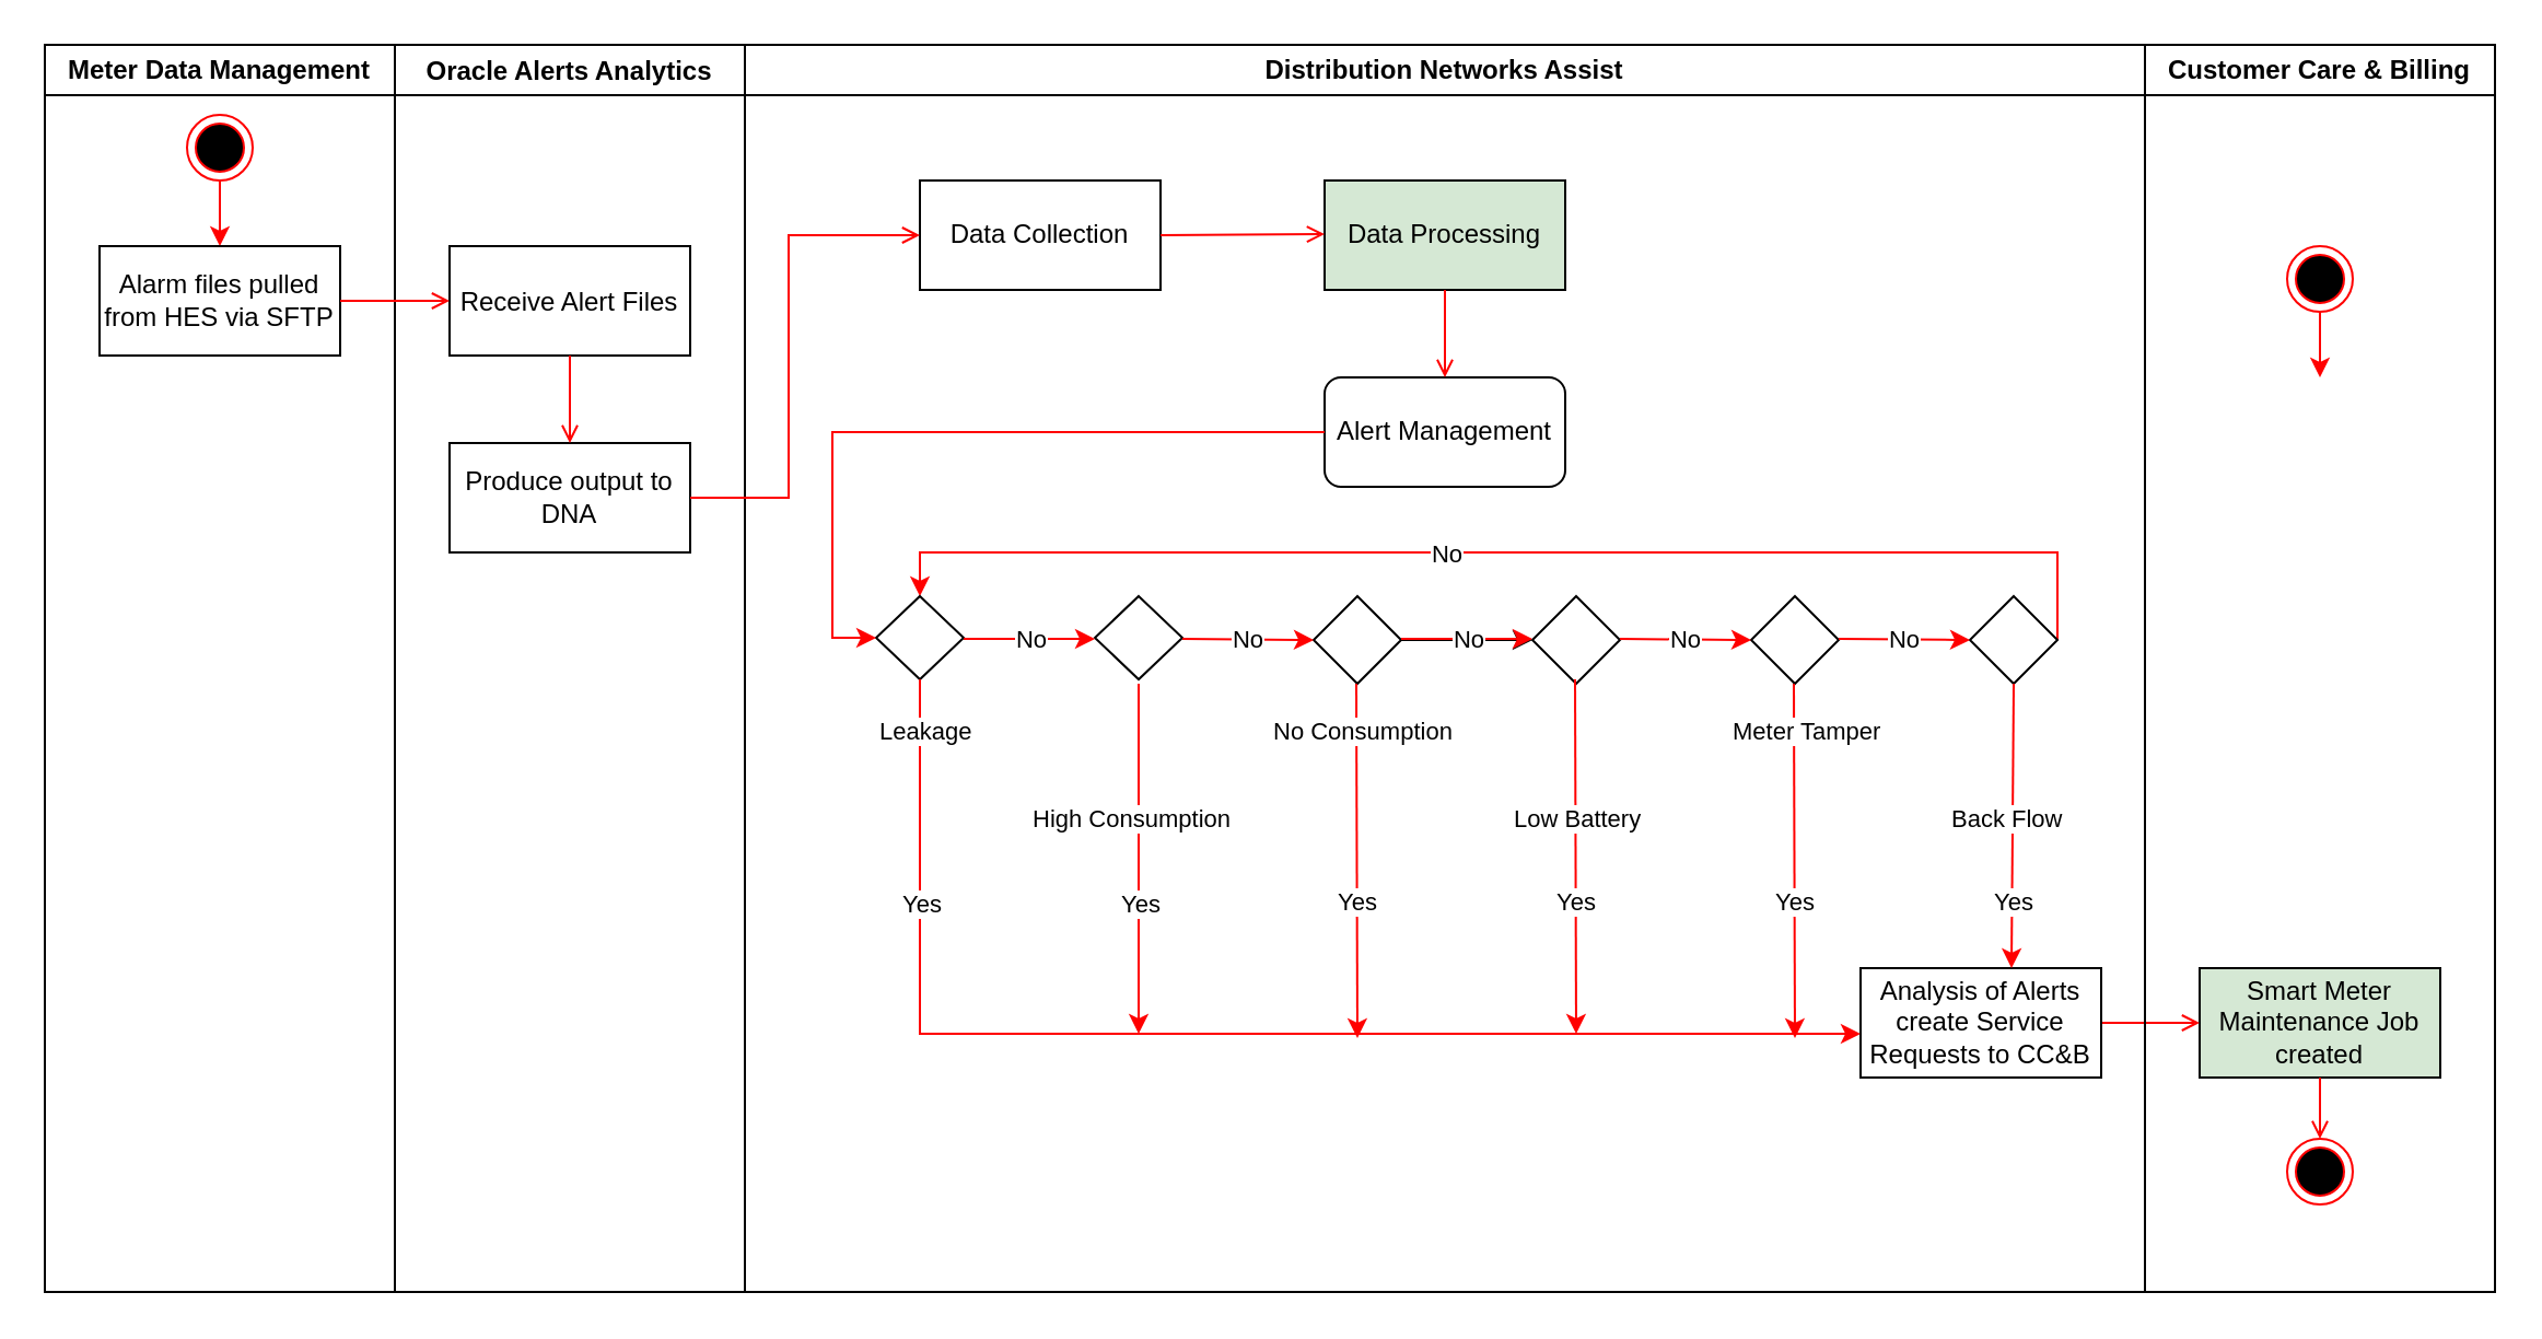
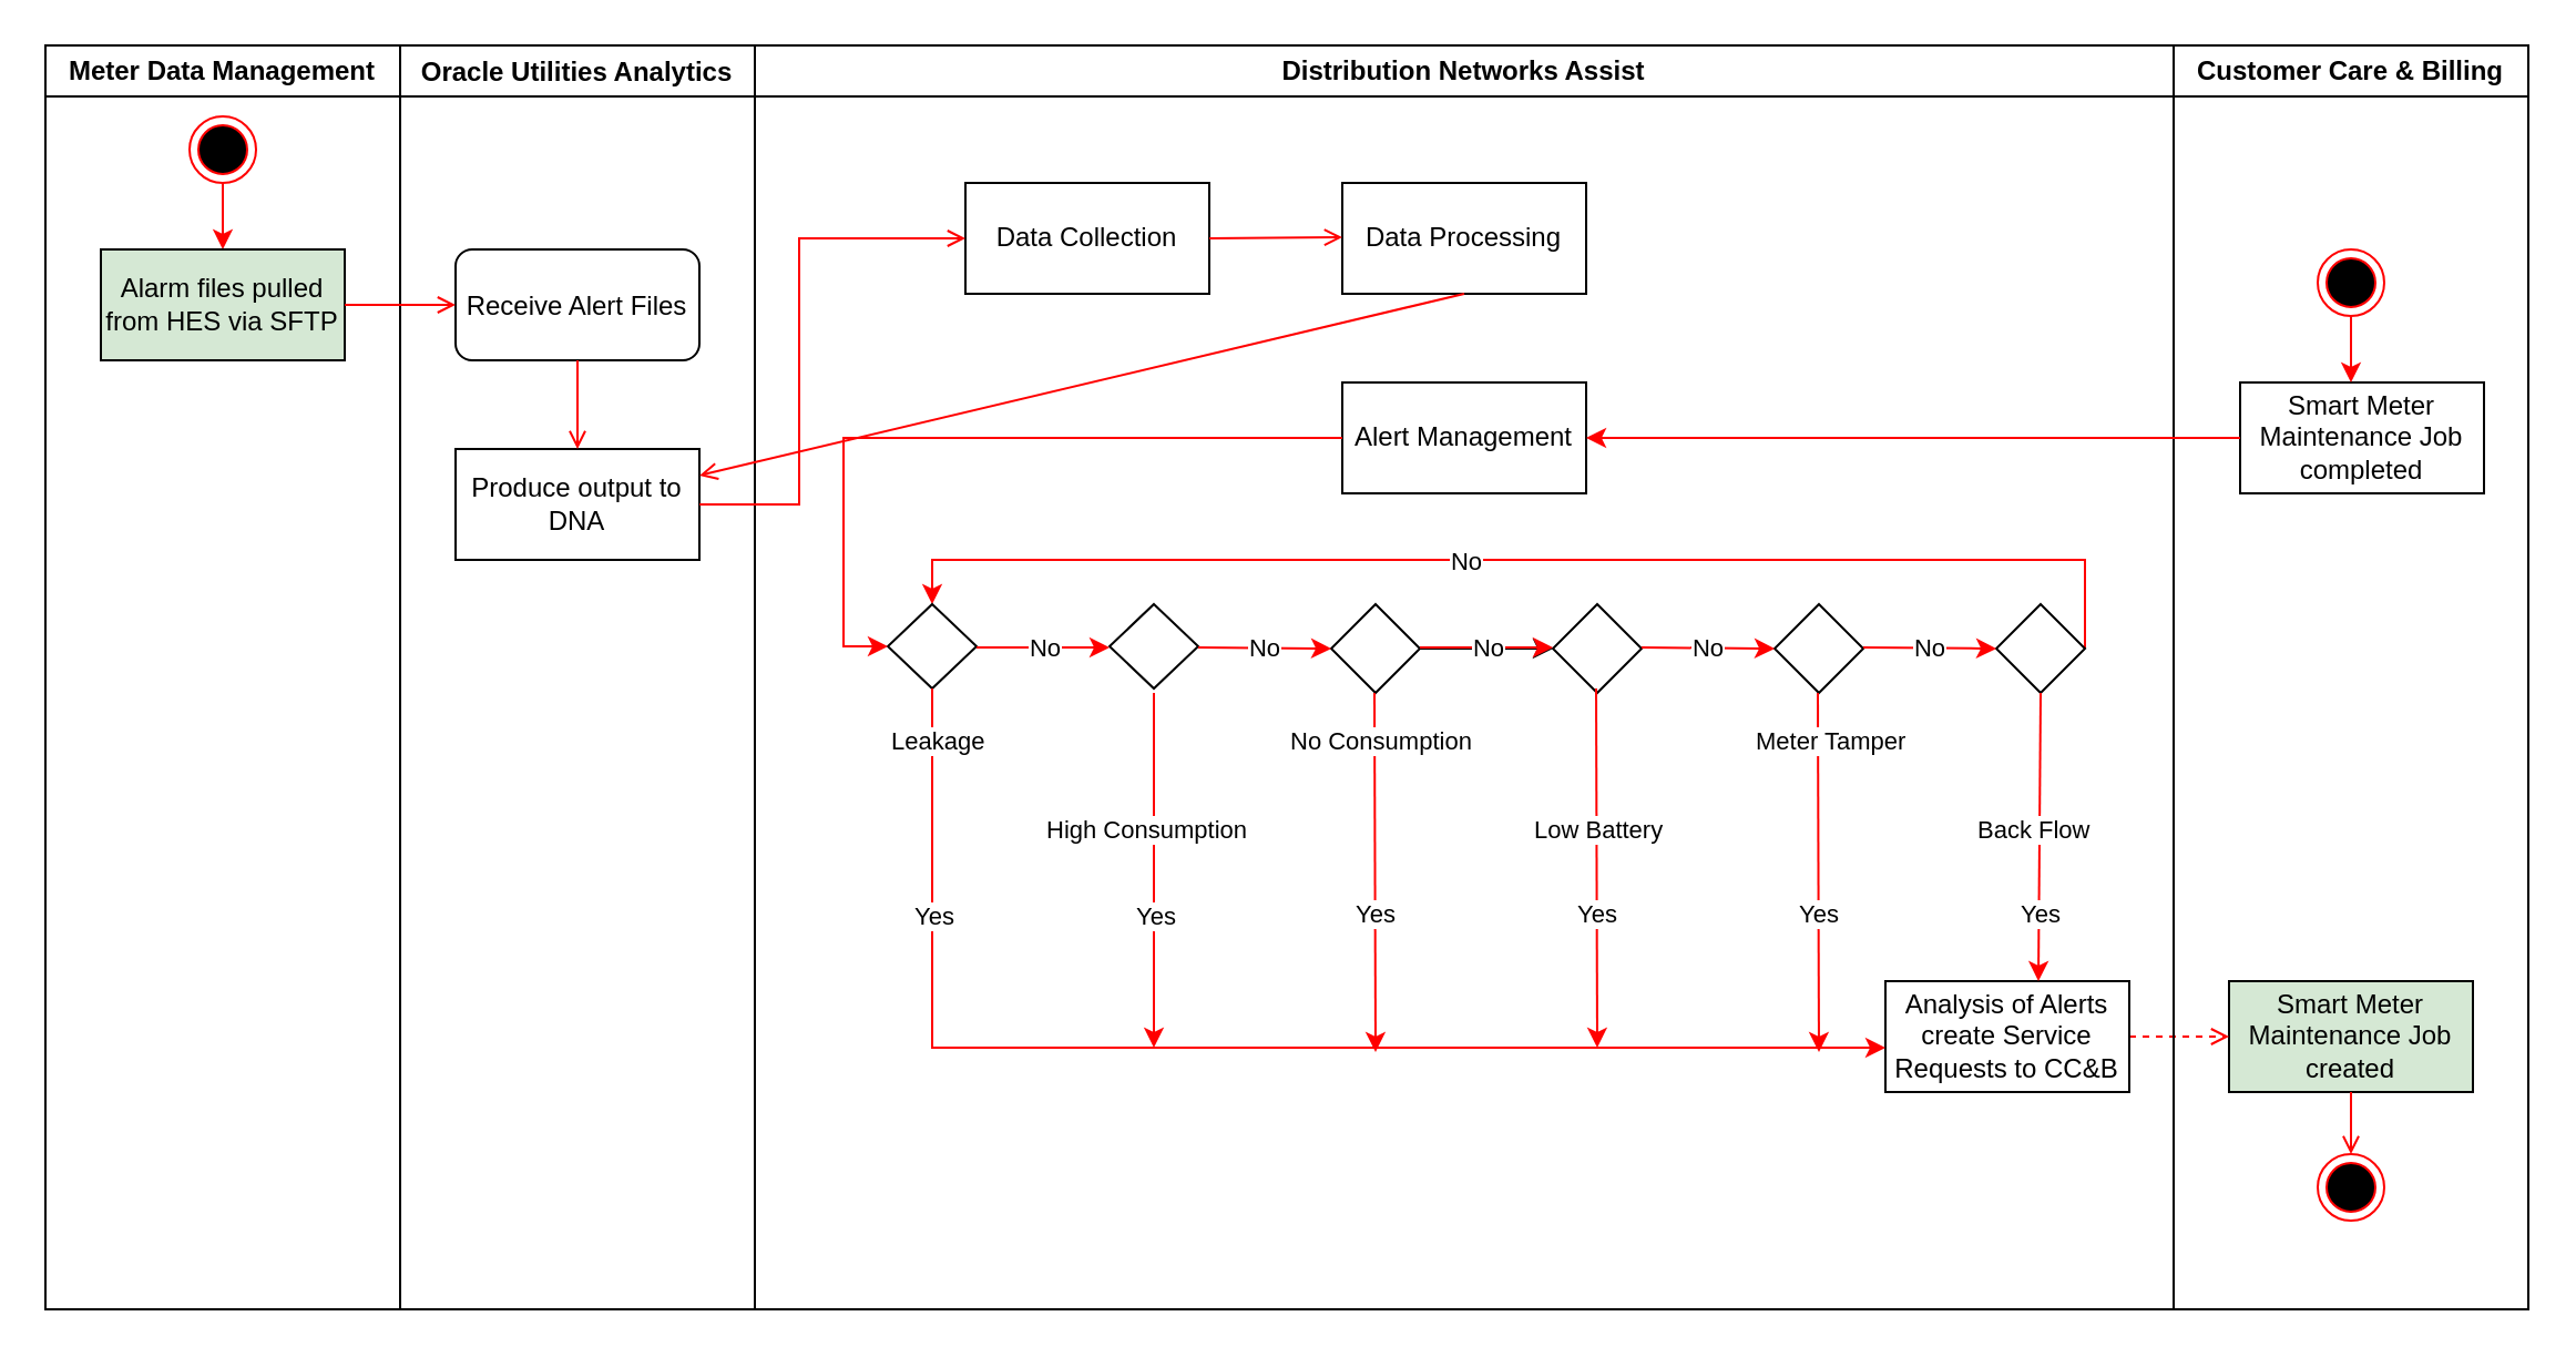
- <mxCell id="11" value="Oracle Alerts Analytics" style="swimlane;" parent="1" vertex="1"><mxGeometry x="180" y="20" width="160" height="570" as="geometry" /></mxCell>
+ <mxCell id="11" value="Oracle Utilities Analytics" style="swimlane;" parent="1" vertex="1"><mxGeometry x="180" y="20" width="160" height="570" as="geometry" /></mxCell>
- <mxCell id="58" value="Data Collection" style="whiteSpace=wrap;" vertex="1" parent="21"><mxGeometry x="80" y="62" width="110" height="50" as="geometry" /></mxCell>
+ <mxCell id="58" value="Data Collection" style="whiteSpace=wrap;" vertex="1" parent="21"><mxGeometry x="95" y="62" width="110" height="50" as="geometry" /></mxCell>
- <mxCell id="59" value="Data Processing" style="whiteSpace=wrap;fillColor=#d5e8d4;" vertex="1" parent="21"><mxGeometry x="265" y="62" width="110" height="50" as="geometry" /></mxCell>
+ <mxCell id="59" value="Data Processing" style="whiteSpace=wrap;" vertex="1" parent="21"><mxGeometry x="265" y="62" width="110" height="50" as="geometry" /></mxCell>
- <mxCell id="17" value="Alarm files pulled from HES via SFTP" style="whiteSpace=wrap;" parent="15" vertex="1"><mxGeometry x="25" y="92" width="110" height="50" as="geometry" /></mxCell>
+ <mxCell id="17" value="Alarm files pulled from HES via SFTP" style="whiteSpace=wrap;fillColor=#d5e8d4;" parent="15" vertex="1"><mxGeometry x="25" y="92" width="110" height="50" as="geometry" /></mxCell>
- <mxCell id="12" value="Receive Alert Files" style="" parent="11" vertex="1"><mxGeometry x="25" y="92" width="110" height="50" as="geometry" /></mxCell>
+ <mxCell id="12" value="Receive Alert Files" style="rounded=1;" parent="11" vertex="1"><mxGeometry x="25" y="92" width="110" height="50" as="geometry" /></mxCell>
- <mxCell id="62" value="" style="endArrow=open;strokeColor=#FF0000;endFill=1;rounded=0;exitX=0.5;exitY=1;exitDx=0;exitDy=0;entryX=0.5;entryY=0;entryDx=0;entryDy=0;" edge="1" parent="21" source="59" target="60"><mxGeometry relative="1" as="geometry"><mxPoint x="200" y="97" as="sourcePoint" /><mxPoint x="275" y="96.5" as="targetPoint" /></mxGeometry></mxCell>
+ <mxCell id="62" value="" style="endArrow=open;strokeColor=#FF0000;endFill=1;rounded=0;exitX=0.5;exitY=1;exitDx=0;exitDy=0;" edge="1" parent="21" source="59" target="13"><mxGeometry relative="1" as="geometry"><mxPoint x="200" y="97" as="sourcePoint" /><mxPoint x="275" y="96.5" as="targetPoint" /></mxGeometry></mxCell>
- <mxCell id="60" value="Alert Management" style="whiteSpace=wrap;rounded=1;" vertex="1" parent="21"><mxGeometry x="265" y="152" width="110" height="50" as="geometry" /></mxCell>
+ <mxCell id="60" value="Alert Management" style="whiteSpace=wrap;" vertex="1" parent="21"><mxGeometry x="265" y="152" width="110" height="50" as="geometry" /></mxCell>
+ <mxCell id="65" value="" style="endArrow=classic;html=1;rounded=0;exitX=0;exitY=0.5;exitDx=0;exitDy=0;entryX=1;entryY=0.5;entryDx=0;entryDy=0;strokeColor=#ff0000;" edge="1" parent="1" source="8" target="60"><mxGeometry width="50" height="50" relative="1" as="geometry"><mxPoint x="560" y="302" as="sourcePoint" /><mxPoint x="610" y="252" as="targetPoint" /></mxGeometry></mxCell>
+ <mxCell id="8" value="Smart Meter Maintenance Job completed" style="whiteSpace=wrap;" vertex="1" parent="2"><mxGeometry x="30" y="152" width="110" height="50" as="geometry" /></mxCell>
- <mxCell id="20" value="" style="edgeStyle=none;strokeColor=#FF0000;endArrow=open;endFill=1;rounded=0;entryX=0;entryY=0.5;entryDx=0;entryDy=0;exitX=1;exitY=0.5;exitDx=0;exitDy=0;" edge="1" parent="1" target="3" source="22"><mxGeometry width="100" height="100" relative="1" as="geometry"><mxPoint x="950" y="449.5" as="sourcePoint" /><mxPoint x="1070" y="449.5" as="targetPoint" /></mxGeometry></mxCell>
+ <mxCell id="20" value="" style="edgeStyle=none;strokeColor=#FF0000;endArrow=open;endFill=1;rounded=0;entryX=0;entryY=0.5;entryDx=0;entryDy=0;exitX=1;exitY=0.5;exitDx=0;exitDy=0;dashed=1;" edge="1" parent="1" target="3" source="22"><mxGeometry width="100" height="100" relative="1" as="geometry"><mxPoint x="950" y="449.5" as="sourcePoint" /><mxPoint x="1070" y="449.5" as="targetPoint" /></mxGeometry></mxCell>
